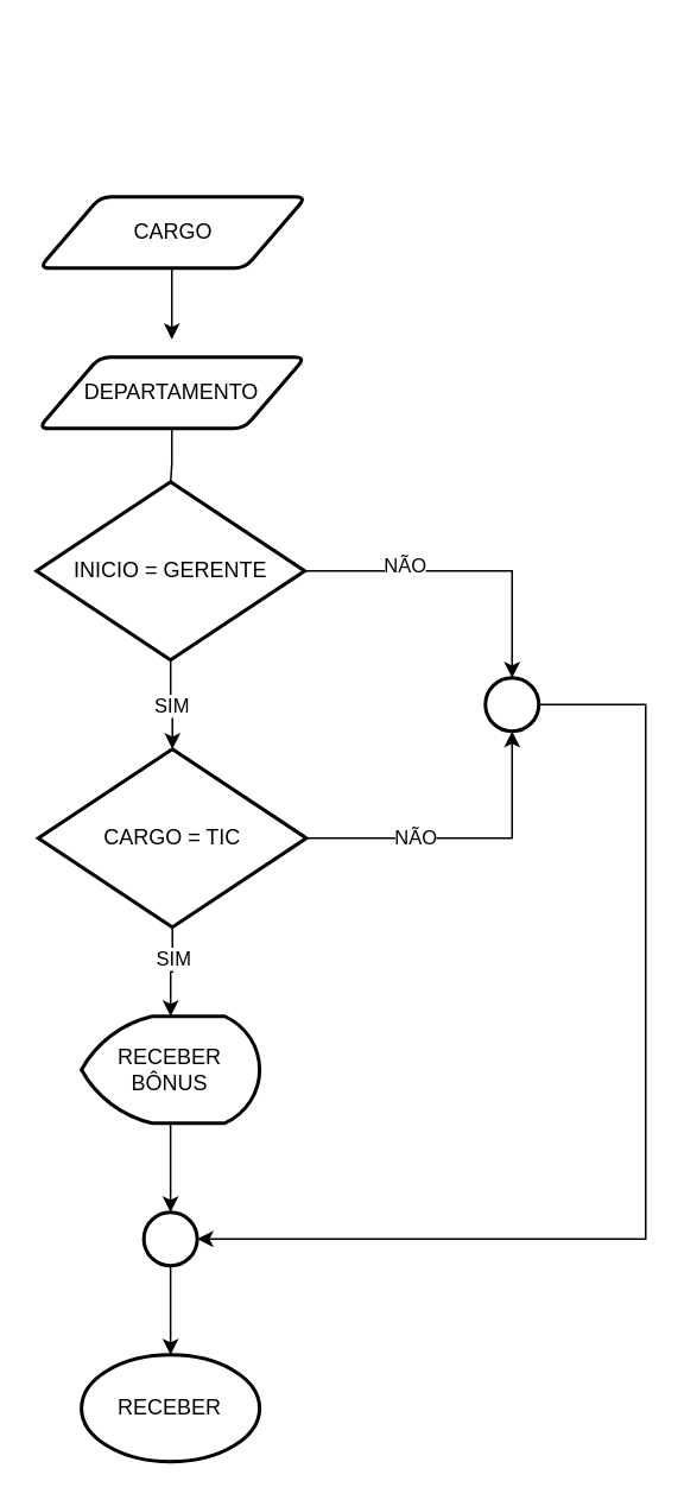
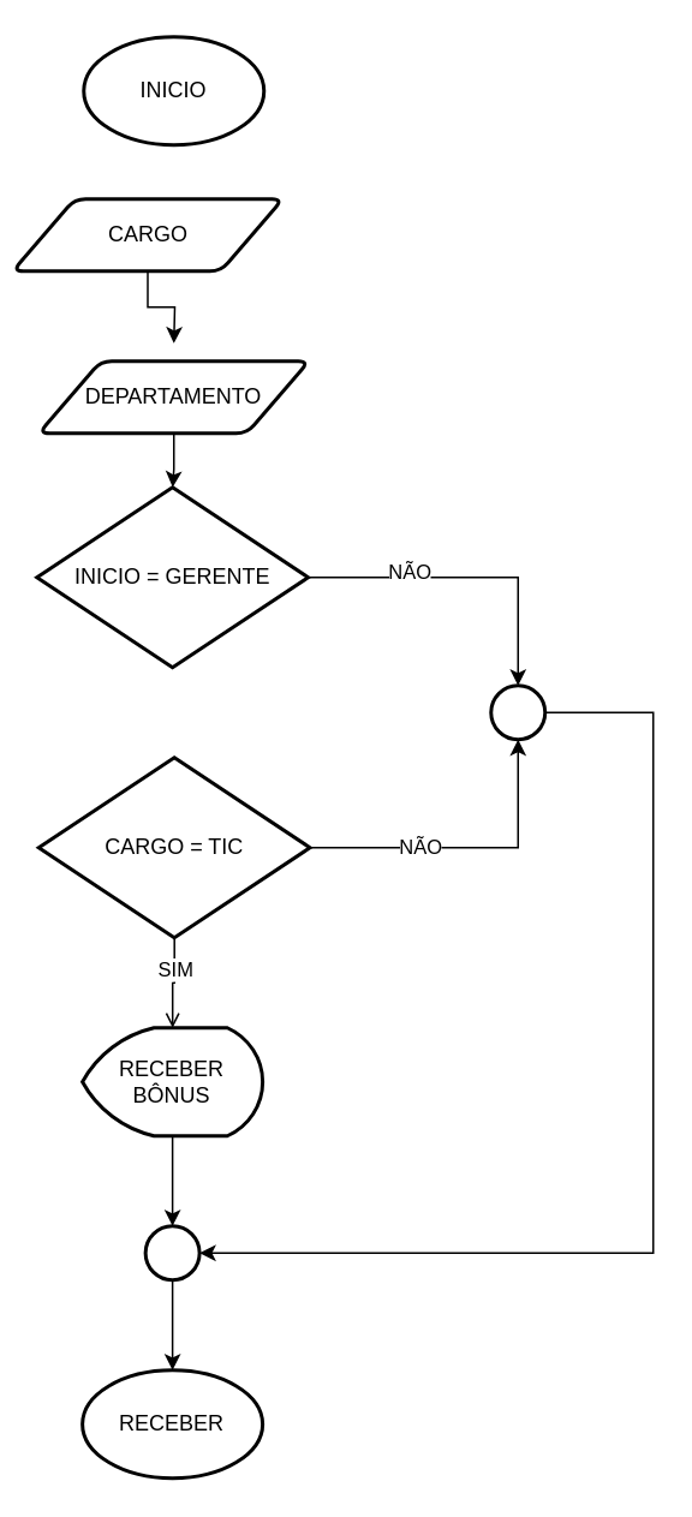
+ <mxCell id="2" value="INICIO" style="strokeWidth=2;html=1;shape=mxgraph.flowchart.start_1;whiteSpace=wrap;" vertex="1" parent="1"><mxGeometry x="46" y="20" width="100" height="60" as="geometry" /></mxCell>
- <mxCell id="7" value="CARGO" style="shape=parallelogram;html=1;strokeWidth=2;perimeter=parallelogramPerimeter;whiteSpace=wrap;rounded=1;arcSize=12;size=0.23;" vertex="1" parent="1"><mxGeometry x="21.5" y="110" width="150" height="40" as="geometry" /></mxCell>
+ <mxCell id="7" value="CARGO" style="shape=parallelogram;html=1;strokeWidth=2;perimeter=parallelogramPerimeter;whiteSpace=wrap;rounded=1;arcSize=12;size=0.23;" vertex="1" parent="1"><mxGeometry x="6.5" y="110" width="150" height="40" as="geometry" /></mxCell>
- <mxCell id="4" value="" style="edgeStyle=orthogonalEdgeStyle;rounded=0;orthogonalLoop=1;jettySize=auto;html=1;endArrow=none;" edge="1" parent="1" source="5" target="14"><mxGeometry relative="1" as="geometry" /></mxCell>
+ <mxCell id="4" value="" style="edgeStyle=orthogonalEdgeStyle;rounded=0;orthogonalLoop=1;jettySize=auto;html=1;" edge="1" parent="1" source="5" target="14"><mxGeometry relative="1" as="geometry" /></mxCell>
- <mxCell id="12" value="" style="edgeStyle=orthogonalEdgeStyle;rounded=0;orthogonalLoop=1;jettySize=auto;html=1;" edge="1" parent="1" source="14" target="21"><mxGeometry relative="1" as="geometry" /></mxCell>
- <mxCell id="13" value="SIM" style="edgeLabel;html=1;align=center;verticalAlign=middle;resizable=0;points=[];" vertex="1" connectable="0" parent="12"><mxGeometry x="-0.029" relative="1" as="geometry"><mxPoint as="offset" /></mxGeometry></mxCell>
- <mxCell id="17" value="" style="edgeStyle=orthogonalEdgeStyle;rounded=0;orthogonalLoop=1;jettySize=auto;html=1;" edge="1" parent="1" source="21" target="9"><mxGeometry relative="1" as="geometry" /></mxCell>
+ <mxCell id="17" value="" style="edgeStyle=orthogonalEdgeStyle;rounded=0;orthogonalLoop=1;jettySize=auto;html=1;endArrow=open;" edge="1" parent="1" source="21" target="9"><mxGeometry relative="1" as="geometry" /></mxCell>
